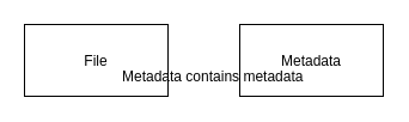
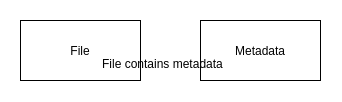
- <mxCell id="4" value="Metadata contains metadata" style="text;strokeColor=none;fillColor=none;fontSize=12;" vertex="1" parent="1"><mxGeometry x="100" y="50" width="200" height="20" as="geometry" /></mxCell>
+ <mxCell id="4" value="File contains metadata" style="text;strokeColor=none;fillColor=none;fontSize=12;" vertex="1" parent="1"><mxGeometry x="100" y="50" width="200" height="20" as="geometry" /></mxCell>
